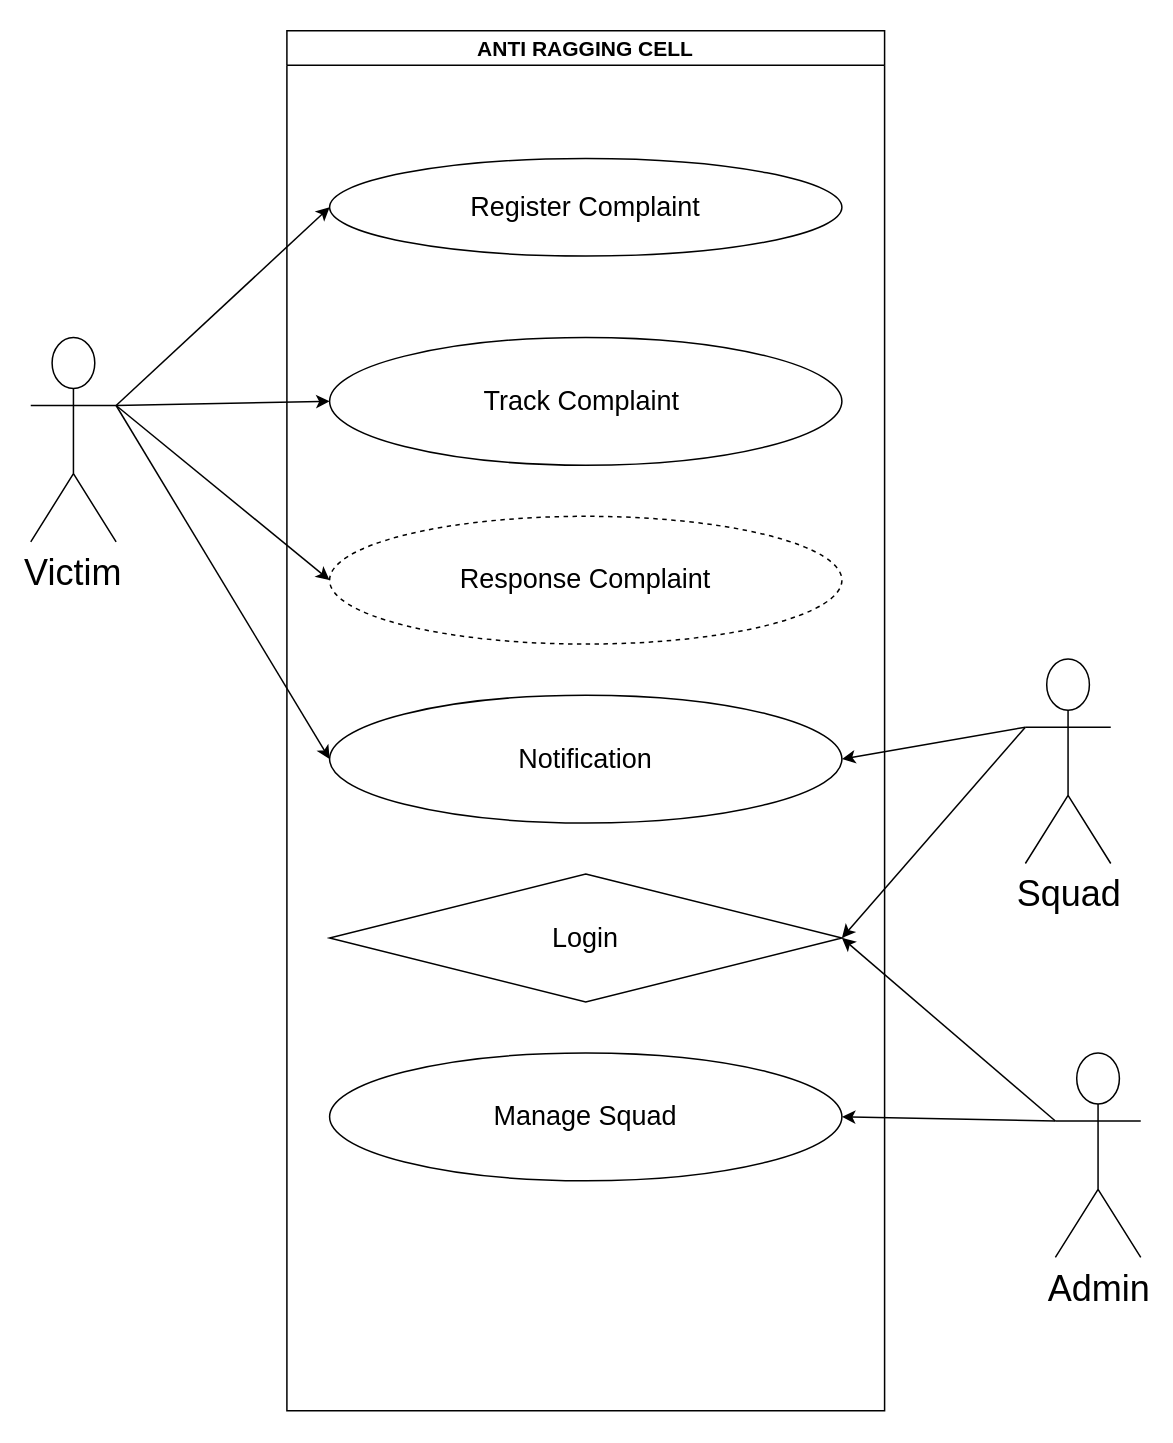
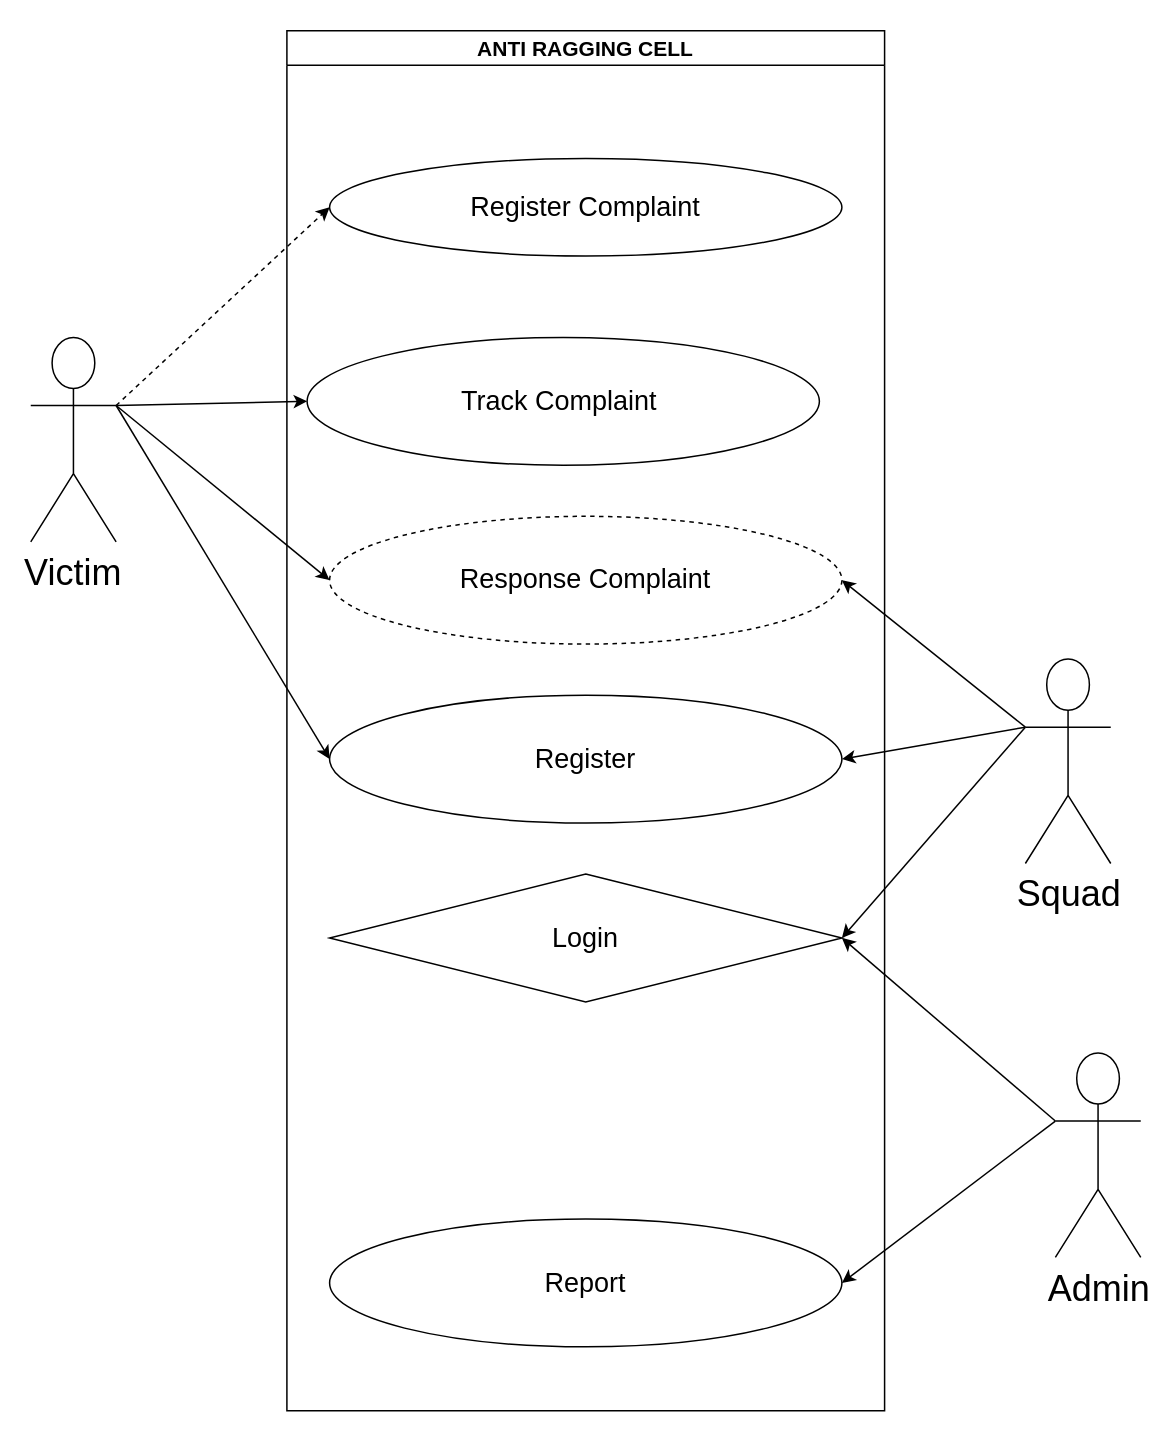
- <mxCell id="13" value="" style="edgeStyle=none;orthogonalLoop=1;jettySize=auto;html=1;rounded=0;exitX=1;exitY=0.333;exitDx=0;exitDy=0;exitPerimeter=0;entryX=0;entryY=0.5;entryDx=0;entryDy=0;" parent="1" source="12" target="3" edge="1"><mxGeometry width="100" relative="1" as="geometry"><mxPoint x="48.462" y="275.556" as="sourcePoint" /><mxPoint x="190.769" y="275.556" as="targetPoint" /><Array as="points" /></mxGeometry></mxCell>
+ <mxCell id="13" value="" style="edgeStyle=none;orthogonalLoop=1;jettySize=auto;html=1;rounded=0;exitX=1;exitY=0.333;exitDx=0;exitDy=0;exitPerimeter=0;entryX=0;entryY=0.5;entryDx=0;entryDy=0;dashed=1;" parent="1" source="12" target="3" edge="1"><mxGeometry width="100" relative="1" as="geometry"><mxPoint x="48.462" y="275.556" as="sourcePoint" /><mxPoint x="190.769" y="275.556" as="targetPoint" /><Array as="points" /></mxGeometry></mxCell>
- <mxCell id="4" value="&lt;font style=&quot;font-size: 18px;&quot;&gt;Track Complaint&amp;nbsp;&lt;/font&gt;" style="ellipse;whiteSpace=wrap;html=1;" parent="2" vertex="1"><mxGeometry x="28.462" y="204.444" width="341.538" height="85.185" as="geometry" /></mxCell>
+ <mxCell id="4" value="&lt;font style=&quot;font-size: 18px;&quot;&gt;Track Complaint&amp;nbsp;&lt;/font&gt;" style="ellipse;whiteSpace=wrap;html=1;" parent="2" vertex="1"><mxGeometry x="13.462" y="204.444" width="341.538" height="85.185" as="geometry" /></mxCell>
+ <mxCell id="15" value="" style="edgeStyle=none;orthogonalLoop=1;jettySize=auto;html=1;rounded=0;exitX=0;exitY=0.333;exitDx=0;exitDy=0;exitPerimeter=0;entryX=1;entryY=0.5;entryDx=0;entryDy=0;" parent="1" source="10" target="5" edge="1"><mxGeometry width="100" relative="1" as="geometry"><mxPoint x="589.231" y="309.63" as="sourcePoint" /><mxPoint x="731.538" y="309.63" as="targetPoint" /><Array as="points" /></mxGeometry></mxCell>
- <mxCell id="6" value="&lt;font style=&quot;font-size: 18px;&quot;&gt;Notification&lt;/font&gt;" style="ellipse;whiteSpace=wrap;html=1;" parent="2" vertex="1"><mxGeometry x="28.462" y="442.963" width="341.538" height="85.185" as="geometry" /></mxCell>
+ <mxCell id="6" value="&lt;font style=&quot;font-size: 18px;&quot;&gt;Register&lt;/font&gt;" style="ellipse;whiteSpace=wrap;html=1;" parent="2" vertex="1"><mxGeometry x="28.462" y="442.963" width="341.538" height="85.185" as="geometry" /></mxCell>
- <mxCell id="8" value="&lt;font style=&quot;font-size: 18px;&quot;&gt;Manage Squad&lt;/font&gt;" style="ellipse;whiteSpace=wrap;html=1;" parent="2" vertex="1"><mxGeometry x="28.462" y="681.481" width="341.538" height="85.185" as="geometry" /></mxCell>
- <mxCell id="17" value="" style="edgeStyle=none;orthogonalLoop=1;jettySize=auto;html=1;rounded=0;exitX=0;exitY=0.333;exitDx=0;exitDy=0;exitPerimeter=0;entryX=1;entryY=0.5;entryDx=0;entryDy=0;" parent="1" source="11" target="8" edge="1"><mxGeometry width="100" relative="1" as="geometry"><mxPoint x="560.769" y="991.111" as="sourcePoint" /><mxPoint x="703.077" y="991.111" as="targetPoint" /><Array as="points" /></mxGeometry></mxCell>
+ <mxCell id="18" value="" style="edgeStyle=none;orthogonalLoop=1;jettySize=auto;html=1;rounded=0;exitX=0;exitY=0.333;exitDx=0;exitDy=0;exitPerimeter=0;entryX=1;entryY=0.5;entryDx=0;entryDy=0;" parent="1" source="11" target="9" edge="1"><mxGeometry width="100" relative="1" as="geometry"><mxPoint x="560.769" y="1008.148" as="sourcePoint" /><mxPoint x="703.077" y="1008.148" as="targetPoint" /><Array as="points" /></mxGeometry></mxCell>
+ <mxCell id="9" value="&lt;font style=&quot;font-size: 18px;&quot;&gt;Report&lt;/font&gt;" style="ellipse;whiteSpace=wrap;html=1;" parent="2" vertex="1"><mxGeometry x="28.462" y="792.222" width="341.538" height="85.185" as="geometry" /></mxCell>
